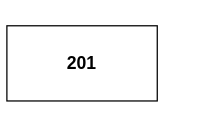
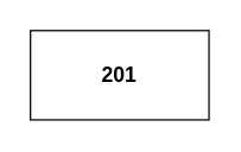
- <mxCell id="2" value="&lt;h3&gt;201&lt;/h3&gt;" style="rounded=0;whiteSpace=wrap;html=1;" vertex="1" parent="1"><mxGeometry x="5" y="20" width="120" height="60" as="geometry" /></mxCell>
+ <mxCell id="2" value="&lt;h3&gt;201&lt;/h3&gt;" style="rounded=0;whiteSpace=wrap;html=1;" vertex="1" parent="1"><mxGeometry x="20" y="20" width="120" height="60" as="geometry" /></mxCell>
